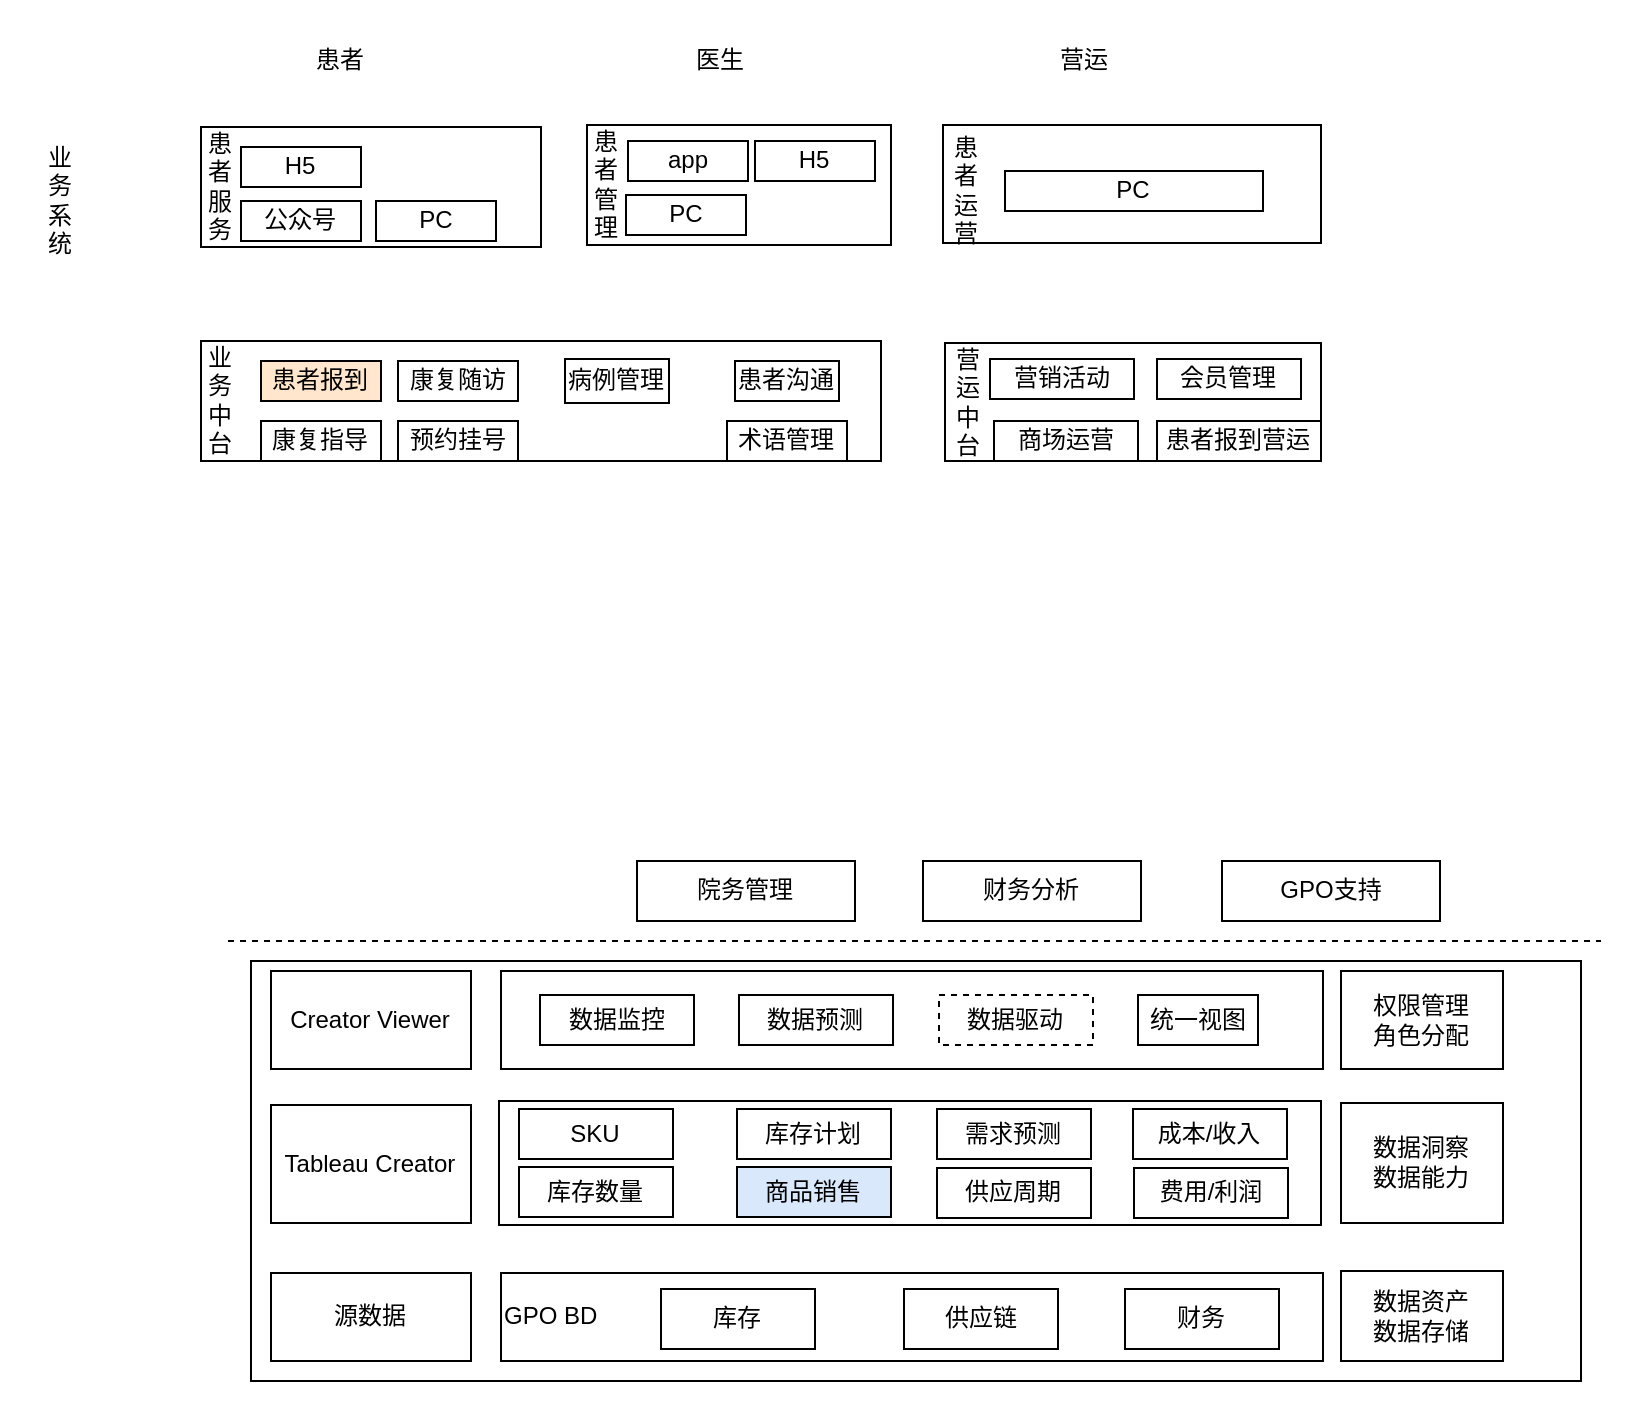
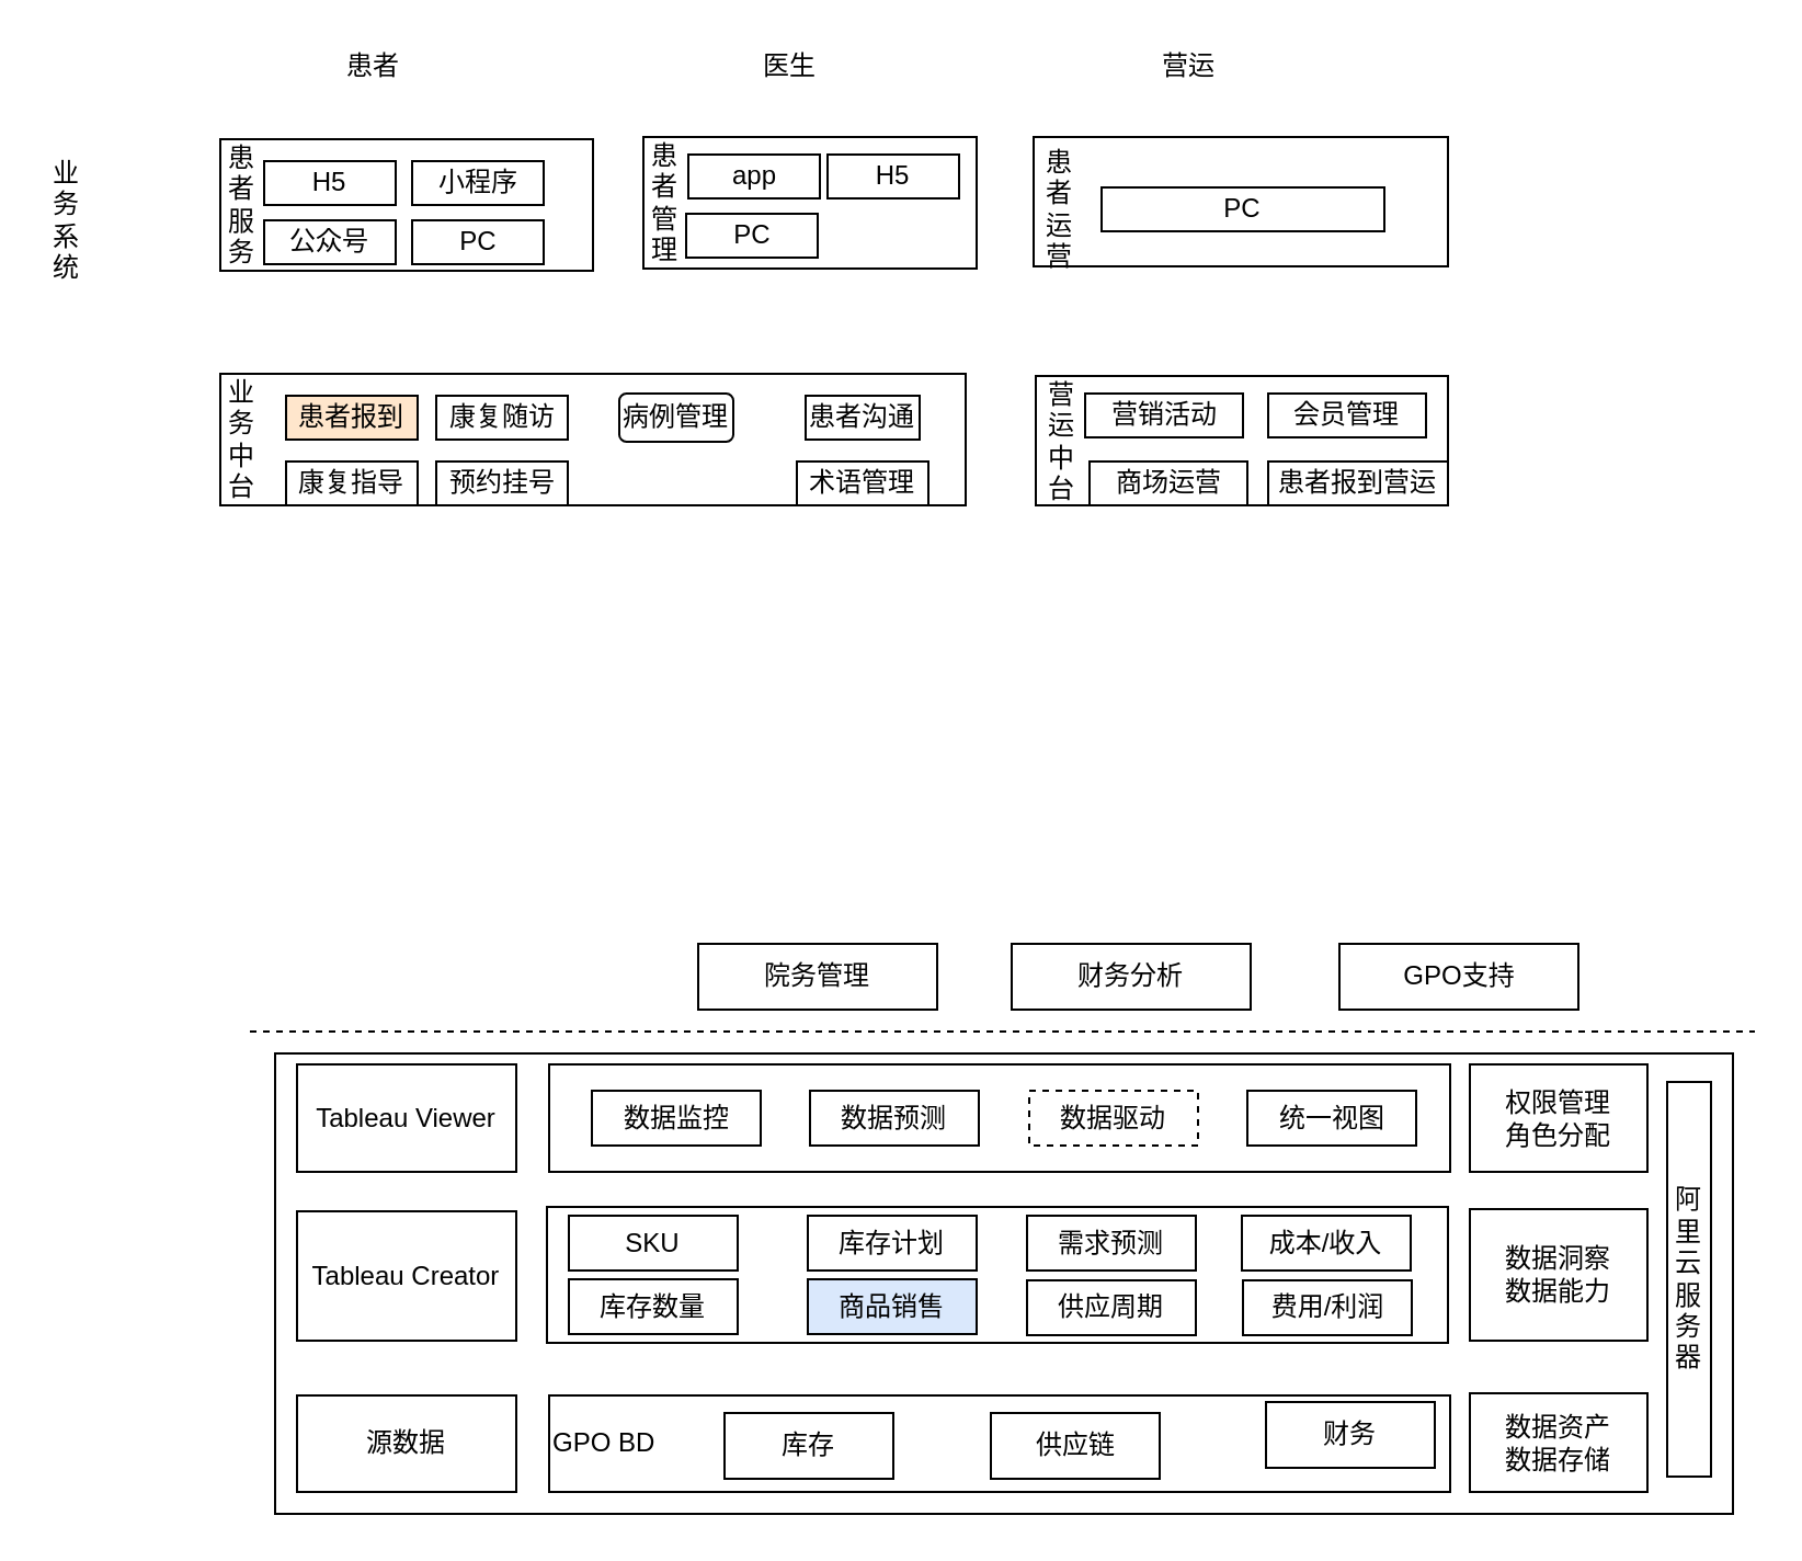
+ <mxCell id="32" value="小程序" style="rounded=0;whiteSpace=wrap;html=1;" vertex="1" parent="1"><mxGeometry x="187.5" y="73" width="60" height="20" as="geometry" /></mxCell>
- <mxCell id="15" value="病例管理" style="rounded=0;whiteSpace=wrap;html=1;" vertex="1" parent="1"><mxGeometry x="282" y="179" width="52" height="22" as="geometry" /></mxCell>
+ <mxCell id="15" value="病例管理" style="whiteSpace=wrap;html=1;rounded=1;" vertex="1" parent="1"><mxGeometry x="282" y="179" width="52" height="22" as="geometry" /></mxCell>
- <mxCell id="59" value="统一视图" style="rounded=0;whiteSpace=wrap;html=1;" vertex="1" parent="1"><mxGeometry x="568.5" y="497" width="60" height="25" as="geometry" /></mxCell>
+ <mxCell id="59" value="统一视图" style="rounded=0;whiteSpace=wrap;html=1;" vertex="1" parent="1"><mxGeometry x="568.5" y="497" width="77" height="25" as="geometry" /></mxCell>
- <mxCell id="39" value="Creator Viewer" style="rounded=0;whiteSpace=wrap;html=1;" vertex="1" parent="1"><mxGeometry x="135" y="485" width="100" height="49" as="geometry" /></mxCell>
+ <mxCell id="39" value="Tableau Viewer" style="rounded=0;whiteSpace=wrap;html=1;" vertex="1" parent="1"><mxGeometry x="135" y="485" width="100" height="49" as="geometry" /></mxCell>
+ <mxCell id="55" value="阿里云服务器" style="rounded=0;whiteSpace=wrap;html=1;" vertex="1" parent="1"><mxGeometry x="760" y="493" width="20" height="180" as="geometry" /></mxCell>
- <mxCell id="43" value="财务" style="rounded=0;whiteSpace=wrap;html=1;" vertex="1" parent="1"><mxGeometry x="562" y="644" width="77" height="30" as="geometry" /></mxCell>
+ <mxCell id="43" value="财务" style="rounded=0;whiteSpace=wrap;html=1;" vertex="1" parent="1"><mxGeometry x="577" y="639" width="77" height="30" as="geometry" /></mxCell>
